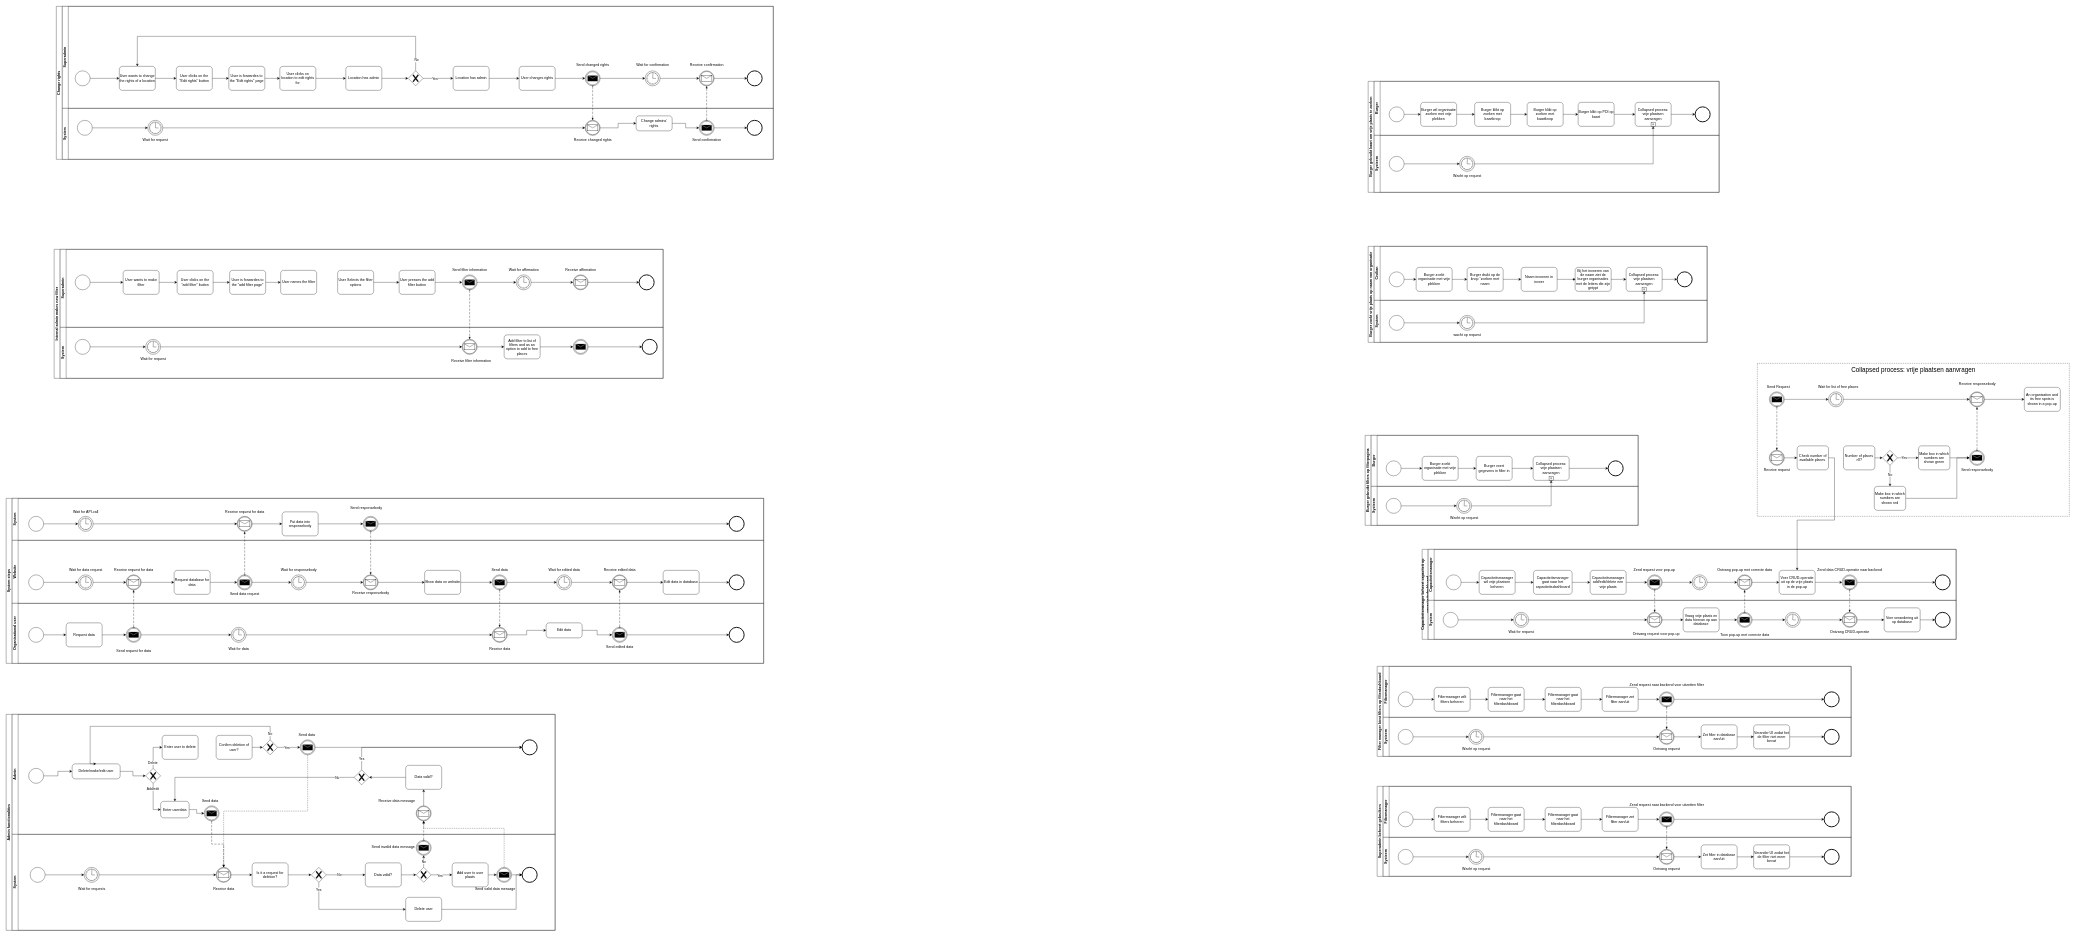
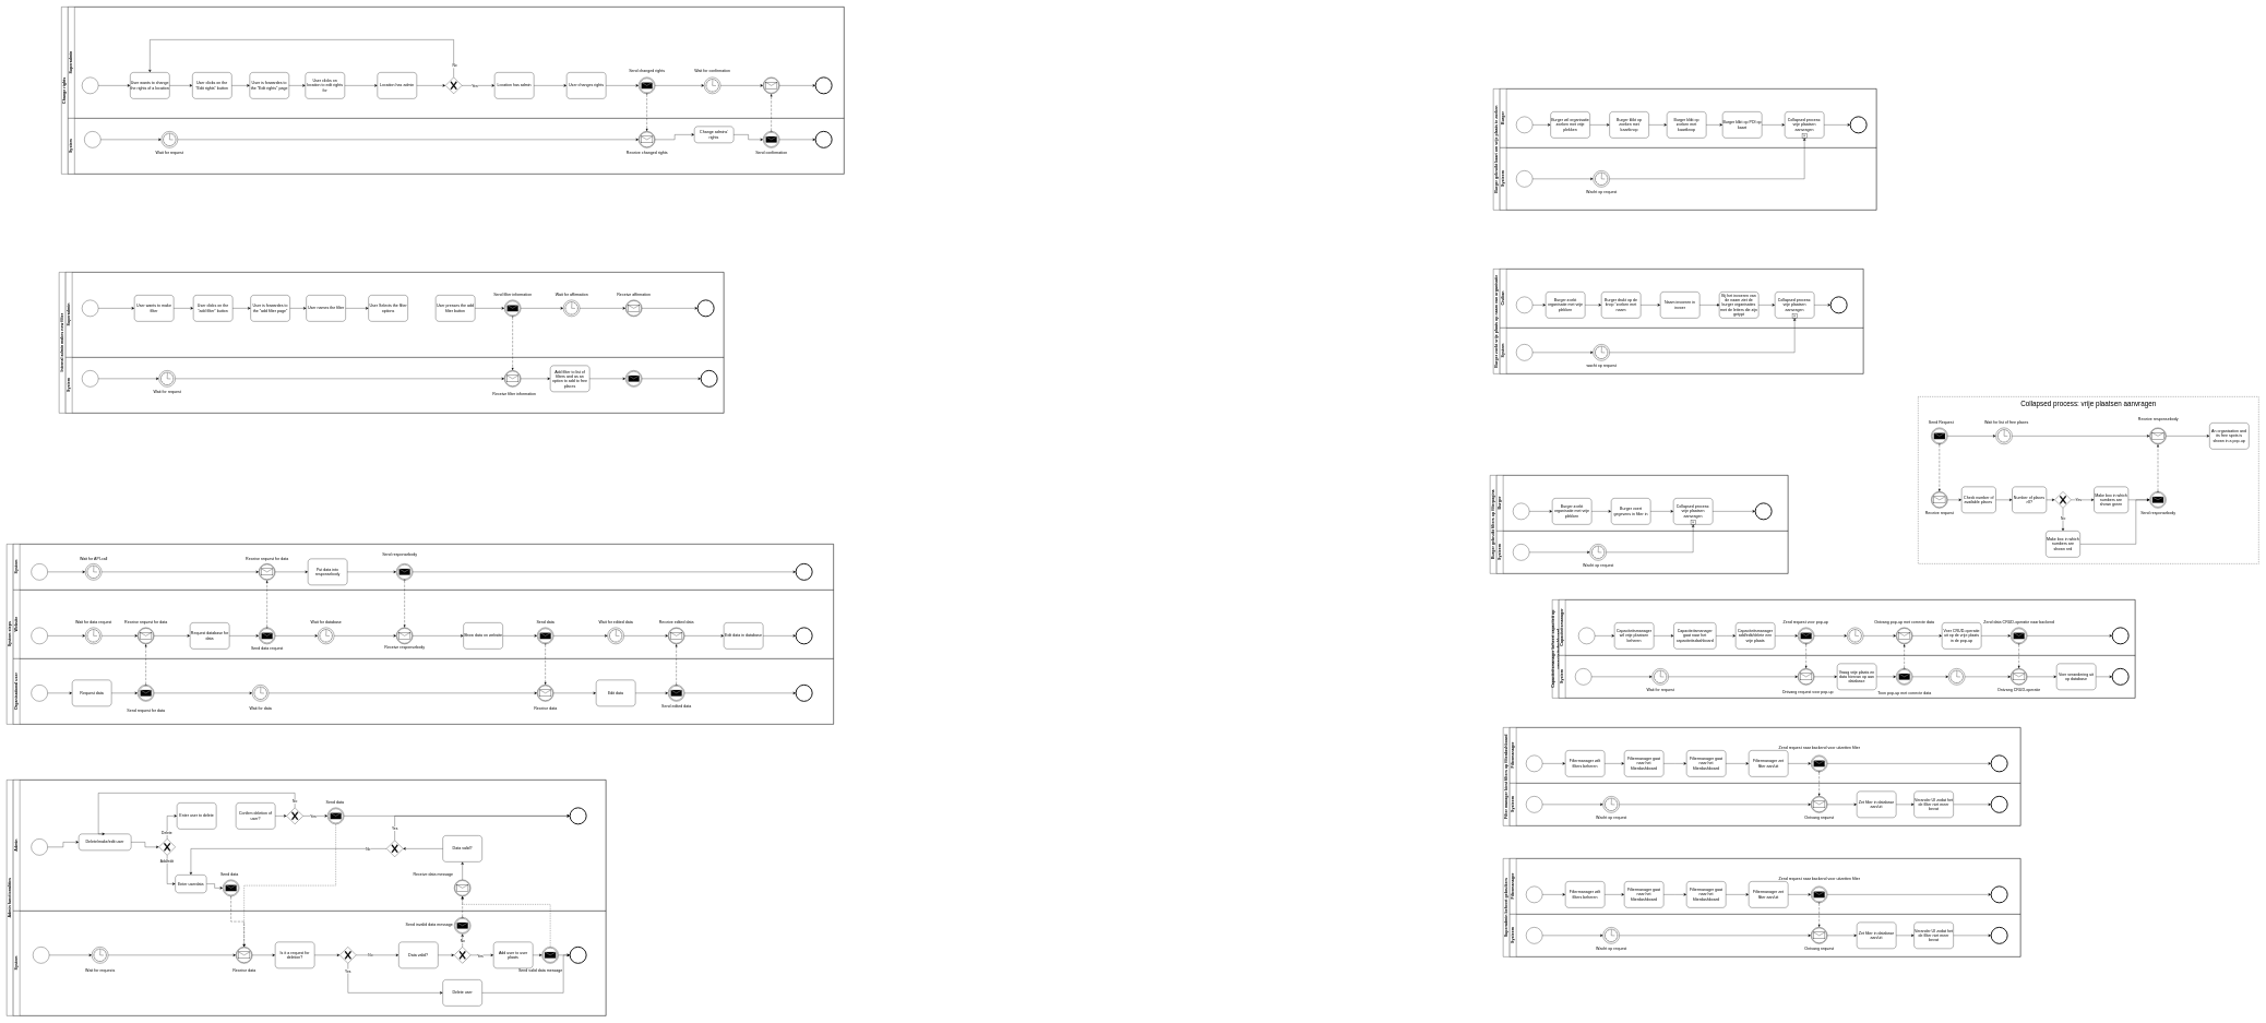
- <mxCell id="280" value="Receive confirmation" style="text;html=1;align=center;verticalAlign=middle;resizable=0;points=[];autosize=1;strokeColor=none;fillColor=none;" parent="251" vertex="1"><mxGeometry x="2077.75" y="180" width="140" height="30" as="geometry" /></mxCell>
+ <mxCell id="220" style="edgeStyle=orthogonalEdgeStyle;rounded=0;orthogonalLoop=1;jettySize=auto;html=1;exitX=1;exitY=0.5;exitDx=0;exitDy=0;exitPerimeter=0;entryX=0;entryY=0.5;entryDx=0;entryDy=0;entryPerimeter=0;" parent="211" source="217" target="219" edge="1"><mxGeometry relative="1" as="geometry" /></mxCell>
- <mxCell id="222" style="edgeStyle=orthogonalEdgeStyle;rounded=0;orthogonalLoop=1;jettySize=auto;html=1;exitX=1;exitY=0.5;exitDx=0;exitDy=0;exitPerimeter=0;entryX=0;entryY=0.5;entryDx=0;entryDy=0;entryPerimeter=0;" parent="211" source="219" target="221" edge="1"><mxGeometry relative="1" as="geometry" /></mxCell>
- <mxCell id="328" style="edgeStyle=orthogonalEdgeStyle;rounded=0;orthogonalLoop=1;jettySize=auto;html=1;exitX=1;exitY=0.5;exitDx=0;exitDy=0;exitPerimeter=0;" parent="1" source="307" target="351" edge="1"><mxGeometry relative="1" as="geometry" /></mxCell>
+ <mxCell id="328" style="edgeStyle=orthogonalEdgeStyle;rounded=0;orthogonalLoop=1;jettySize=auto;html=1;exitX=1;exitY=0.5;exitDx=0;exitDy=0;exitPerimeter=0;entryX=0;entryY=0.5;entryDx=0;entryDy=0;entryPerimeter=0;" parent="1" source="307" target="327" edge="1"><mxGeometry relative="1" as="geometry" /></mxCell>
- <mxCell id="37" value="Wait for responsebody" style="text;html=1;align=center;verticalAlign=middle;resizable=0;points=[];autosize=1;strokeColor=none;fillColor=none;" parent="1" vertex="1"><mxGeometry x="925" y="1885" width="140" height="30" as="geometry" /></mxCell>
+ <mxCell id="37" value="Wait for database" style="text;html=1;align=center;verticalAlign=middle;resizable=0;points=[];autosize=1;strokeColor=none;fillColor=none;" parent="1" vertex="1"><mxGeometry x="925" y="1885" width="140" height="30" as="geometry" /></mxCell>
- <mxCell id="53" value="Edit data" style="points=[[0.25,0,0],[0.5,0,0],[0.75,0,0],[1,0.25,0],[1,0.5,0],[1,0.75,0],[0.75,1,0],[0.5,1,0],[0.25,1,0],[0,0.75,0],[0,0.5,0],[0,0.25,0]];shape=mxgraph.bpmn.task;whiteSpace=wrap;rectStyle=rounded;size=10;html=1;container=1;expand=0;collapsible=0;taskMarker=abstract;" parent="1" vertex="1"><mxGeometry x="1820" y="2075" width="120" height="50" as="geometry" /></mxCell>
+ <mxCell id="53" value="Edit data" style="points=[[0.25,0,0],[0.5,0,0],[0.75,0,0],[1,0.25,0],[1,0.5,0],[1,0.75,0],[0.75,1,0],[0.5,1,0],[0.25,1,0],[0,0.75,0],[0,0.5,0],[0,0.25,0]];shape=mxgraph.bpmn.task;whiteSpace=wrap;rectStyle=rounded;size=10;html=1;container=1;expand=0;collapsible=0;taskMarker=abstract;" parent="1" vertex="1"><mxGeometry x="1820" y="2075" width="120" height="80" as="geometry" /></mxCell>
